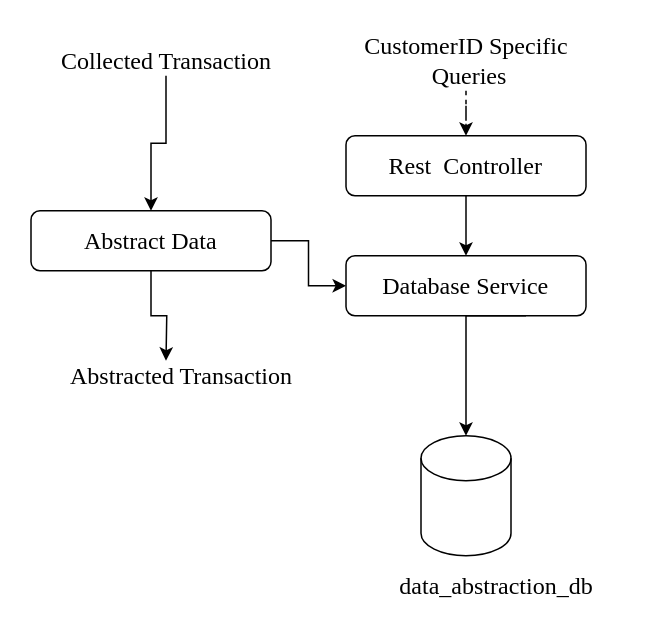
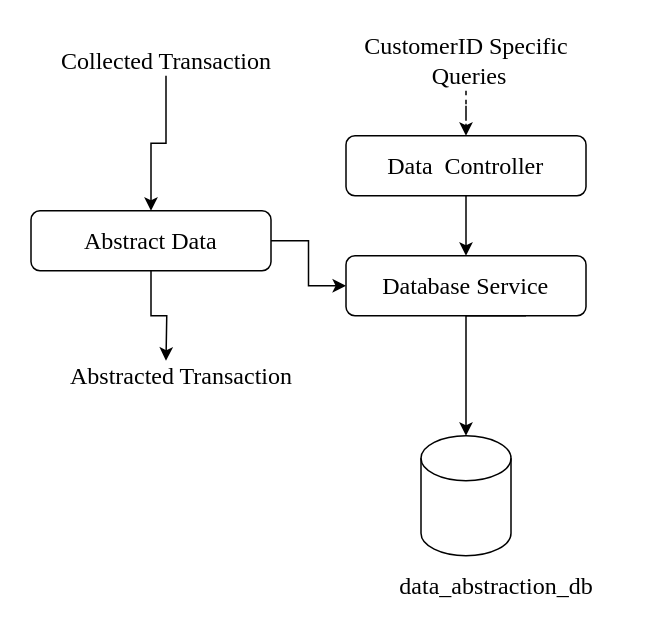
- <mxCell id="10" value="Rest&amp;nbsp; Controller" style="rounded=1;whiteSpace=wrap;html=1;strokeColor=#000000;strokeWidth=1;fontFamily=Ubuntu;fontSource=https%3A%2F%2Ffonts.googleapis.com%2Fcss%3Ffamily%3DUbuntu;fontSize=16;fontColor=#000000;fillColor=none;" vertex="1" parent="1"><mxGeometry x="230" y="90" width="160" height="40" as="geometry" /></mxCell>
+ <mxCell id="10" value="Data&amp;nbsp; Controller" style="rounded=1;whiteSpace=wrap;html=1;strokeColor=#000000;strokeWidth=1;fontFamily=Ubuntu;fontSource=https%3A%2F%2Ffonts.googleapis.com%2Fcss%3Ffamily%3DUbuntu;fontSize=16;fontColor=#000000;fillColor=none;" vertex="1" parent="1"><mxGeometry x="230" y="90" width="160" height="40" as="geometry" /></mxCell>
